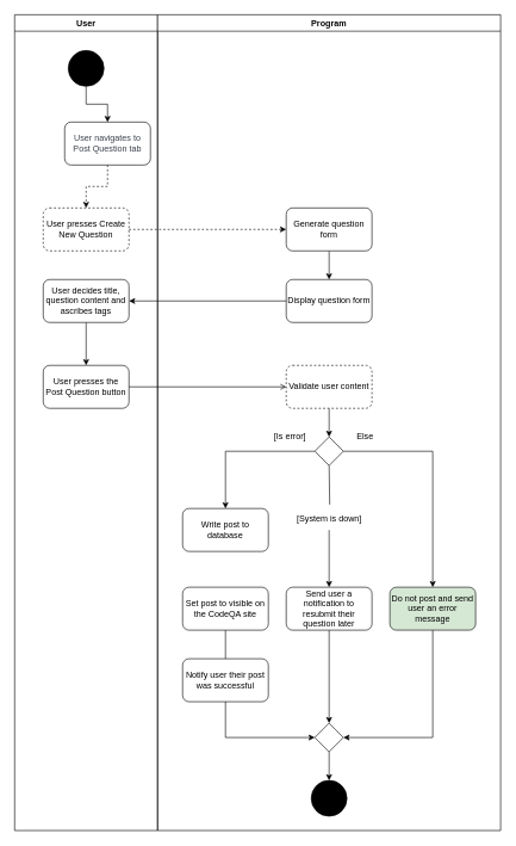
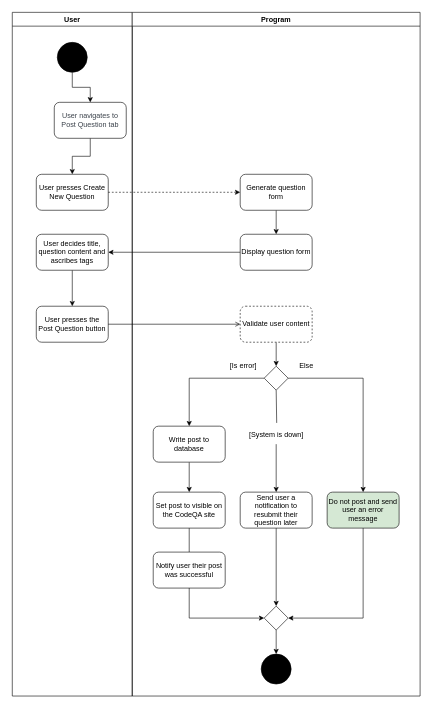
- <mxCell id="3" value="" style="edgeStyle=orthogonalEdgeStyle;rounded=0;orthogonalLoop=1;jettySize=auto;html=1;dashed=1;" edge="1" parent="2" source="4" target="7"><mxGeometry relative="1" as="geometry" /></mxCell>
+ <mxCell id="3" value="" style="edgeStyle=orthogonalEdgeStyle;rounded=0;orthogonalLoop=1;jettySize=auto;html=1;" edge="1" parent="2" source="4" target="7"><mxGeometry relative="1" as="geometry" /></mxCell>
- <mxCell id="7" value="User presses Create New Question" style="rounded=1;whiteSpace=wrap;html=1;dashed=1;" vertex="1" parent="2"><mxGeometry x="40" y="270" width="120" height="60" as="geometry" /></mxCell>
+ <mxCell id="7" value="User presses Create New Question" style="rounded=1;whiteSpace=wrap;html=1;" vertex="1" parent="2"><mxGeometry x="40" y="270" width="120" height="60" as="geometry" /></mxCell>
+ <mxCell id="21" value="" style="edgeStyle=orthogonalEdgeStyle;rounded=0;orthogonalLoop=1;jettySize=auto;html=1;" edge="1" parent="11" source="22" target="26"><mxGeometry relative="1" as="geometry" /></mxCell>
